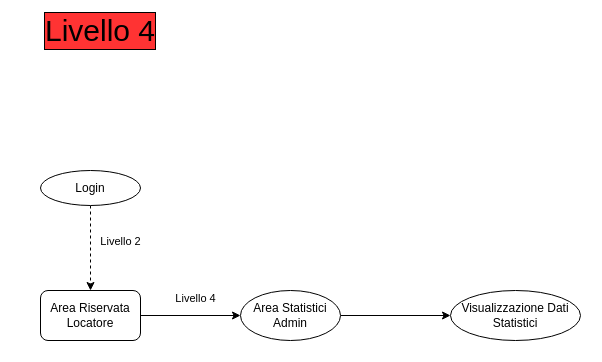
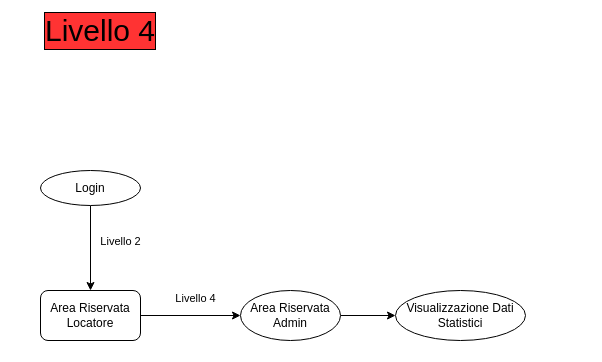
- <mxCell id="2" value="Livello 2" style="edgeStyle=orthogonalEdgeStyle;rounded=0;orthogonalLoop=1;jettySize=auto;html=1;entryX=0.5;entryY=0;entryDx=0;entryDy=0;dashed=1;" edge="1" parent="1" source="3" target="4"><mxGeometry x="-0.143" y="30" relative="1" as="geometry"><mxPoint as="offset" /></mxGeometry></mxCell>
+ <mxCell id="2" value="Livello 2" style="edgeStyle=orthogonalEdgeStyle;rounded=0;orthogonalLoop=1;jettySize=auto;html=1;entryX=0.5;entryY=0;entryDx=0;entryDy=0;" edge="1" parent="1" source="3" target="4"><mxGeometry x="-0.143" y="30" relative="1" as="geometry"><mxPoint as="offset" /></mxGeometry></mxCell>
- <mxCell id="6" value="Area Statistici Admin" style="ellipse;whiteSpace=wrap;html=1;" vertex="1" parent="1"><mxGeometry x="240" y="290" width="100" height="50" as="geometry" /></mxCell>
+ <mxCell id="6" value="Area Riservata Admin" style="ellipse;whiteSpace=wrap;html=1;" vertex="1" parent="1"><mxGeometry x="240" y="290" width="100" height="50" as="geometry" /></mxCell>
- <mxCell id="8" value="Visualizzazione Dati Statistici" style="ellipse;whiteSpace=wrap;html=1;" vertex="1" parent="1"><mxGeometry x="450" y="290" width="130" height="50" as="geometry" /></mxCell>
+ <mxCell id="8" value="Visualizzazione Dati Statistici" style="ellipse;whiteSpace=wrap;html=1;" vertex="1" parent="1"><mxGeometry x="395" y="290" width="130" height="50" as="geometry" /></mxCell>
